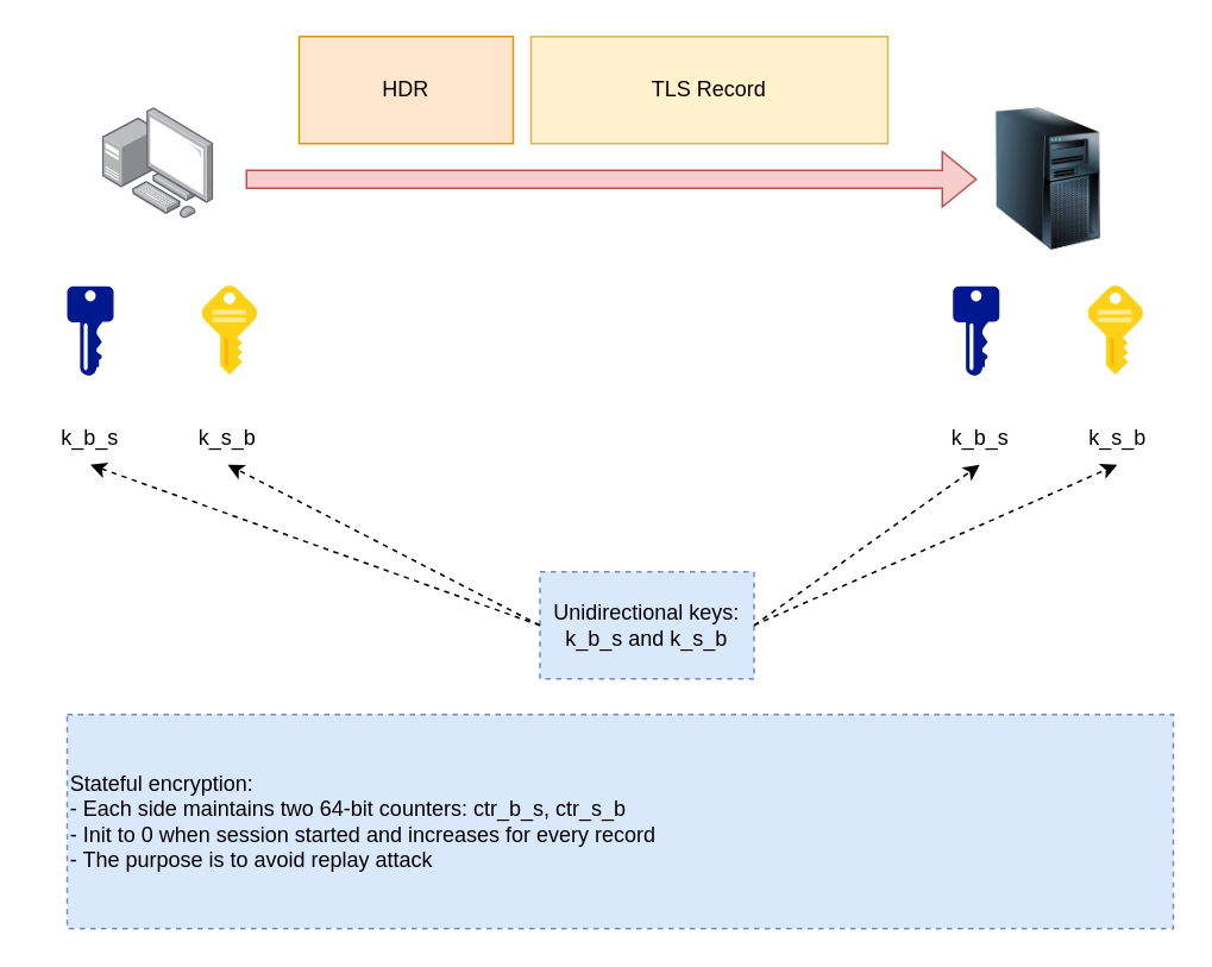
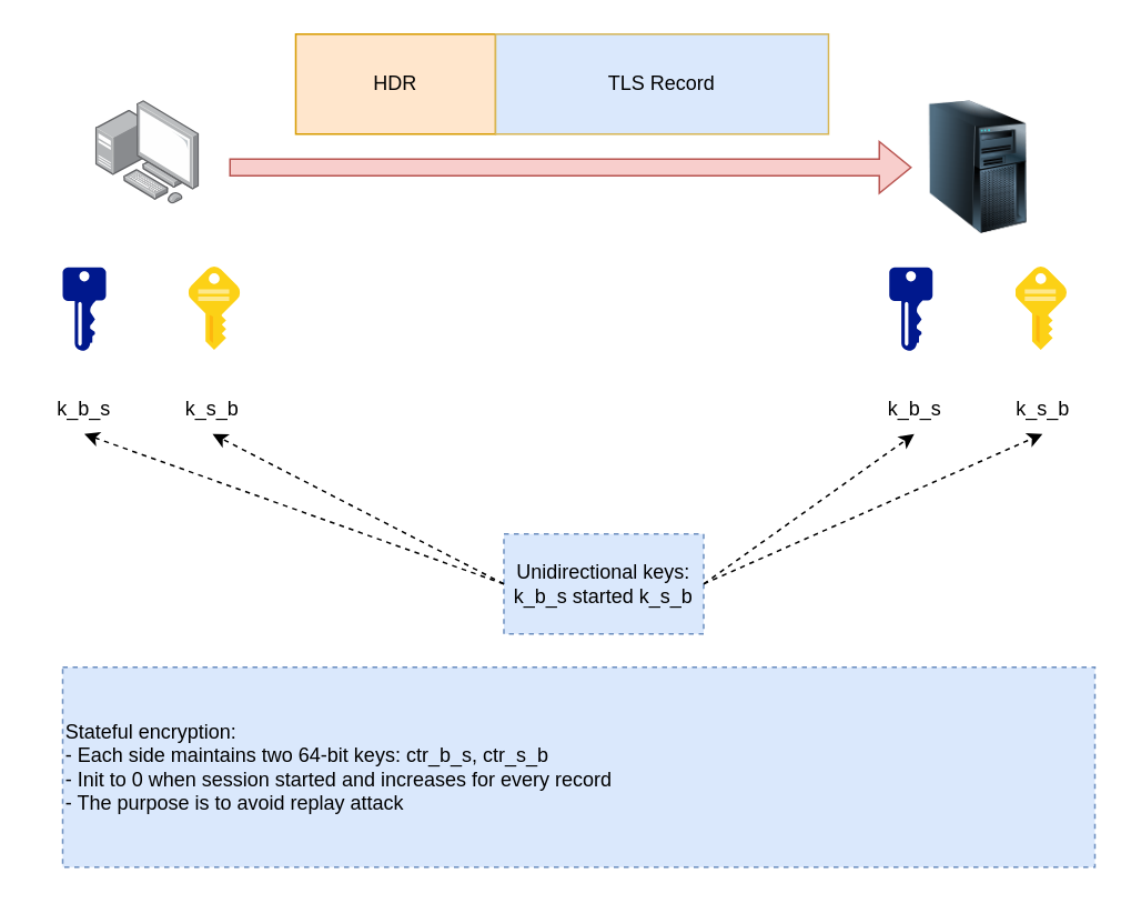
- <mxCell id="5" value="HDR" style="rounded=0;whiteSpace=wrap;html=1;fillColor=#ffe6cc;strokeColor=#d79b00;" vertex="1" parent="1"><mxGeometry x="167" y="20" width="120" height="60" as="geometry" /></mxCell>
+ <mxCell id="5" value="HDR" style="rounded=0;whiteSpace=wrap;html=1;fillColor=#ffe6cc;strokeColor=#d79b00;" vertex="1" parent="1"><mxGeometry x="177" y="20" width="120" height="60" as="geometry" /></mxCell>
- <mxCell id="6" value="TLS Record" style="rounded=0;whiteSpace=wrap;html=1;fillColor=#fff2cc;strokeColor=#d6b656;" vertex="1" parent="1"><mxGeometry x="297" y="20" width="200" height="60" as="geometry" /></mxCell>
+ <mxCell id="6" value="TLS Record" style="rounded=0;whiteSpace=wrap;html=1;fillColor=#dae8fc;strokeColor=#d6b656;" vertex="1" parent="1"><mxGeometry x="297" y="20" width="200" height="60" as="geometry" /></mxCell>
- <mxCell id="15" value="Unidirectional keys:&lt;br&gt;k_b_s and k_s_b" style="rounded=0;whiteSpace=wrap;html=1;dashed=1;fillColor=#dae8fc;strokeColor=#6c8ebf;" vertex="1" parent="1"><mxGeometry x="302" y="320" width="120" height="60" as="geometry" /></mxCell>
+ <mxCell id="15" value="Unidirectional keys:&lt;br&gt;k_b_s started k_s_b" style="rounded=0;whiteSpace=wrap;html=1;dashed=1;fillColor=#dae8fc;strokeColor=#6c8ebf;" vertex="1" parent="1"><mxGeometry x="302" y="320" width="120" height="60" as="geometry" /></mxCell>
- <mxCell id="20" value="&lt;div&gt;Stateful encryption:&lt;/div&gt;&lt;div&gt;- Each side maintains two 64-bit counters: ctr_b_s, ctr_s_b&lt;/div&gt;&lt;div&gt;- Init to 0 when session started and increases for every record&lt;/div&gt;&lt;div&gt;- The purpose is to avoid replay attack&lt;br&gt;&lt;/div&gt;" style="rounded=0;whiteSpace=wrap;html=1;dashed=1;align=left;fillColor=#dae8fc;strokeColor=#6c8ebf;" vertex="1" parent="1"><mxGeometry x="37" y="400" width="620" height="120" as="geometry" /></mxCell>
+ <mxCell id="20" value="&lt;div&gt;Stateful encryption:&lt;/div&gt;&lt;div&gt;- Each side maintains two 64-bit keys: ctr_b_s, ctr_s_b&lt;/div&gt;&lt;div&gt;- Init to 0 when session started and increases for every record&lt;/div&gt;&lt;div&gt;- The purpose is to avoid replay attack&lt;br&gt;&lt;/div&gt;" style="rounded=0;whiteSpace=wrap;html=1;dashed=1;align=left;fillColor=#dae8fc;strokeColor=#6c8ebf;" vertex="1" parent="1"><mxGeometry x="37" y="400" width="620" height="120" as="geometry" /></mxCell>
